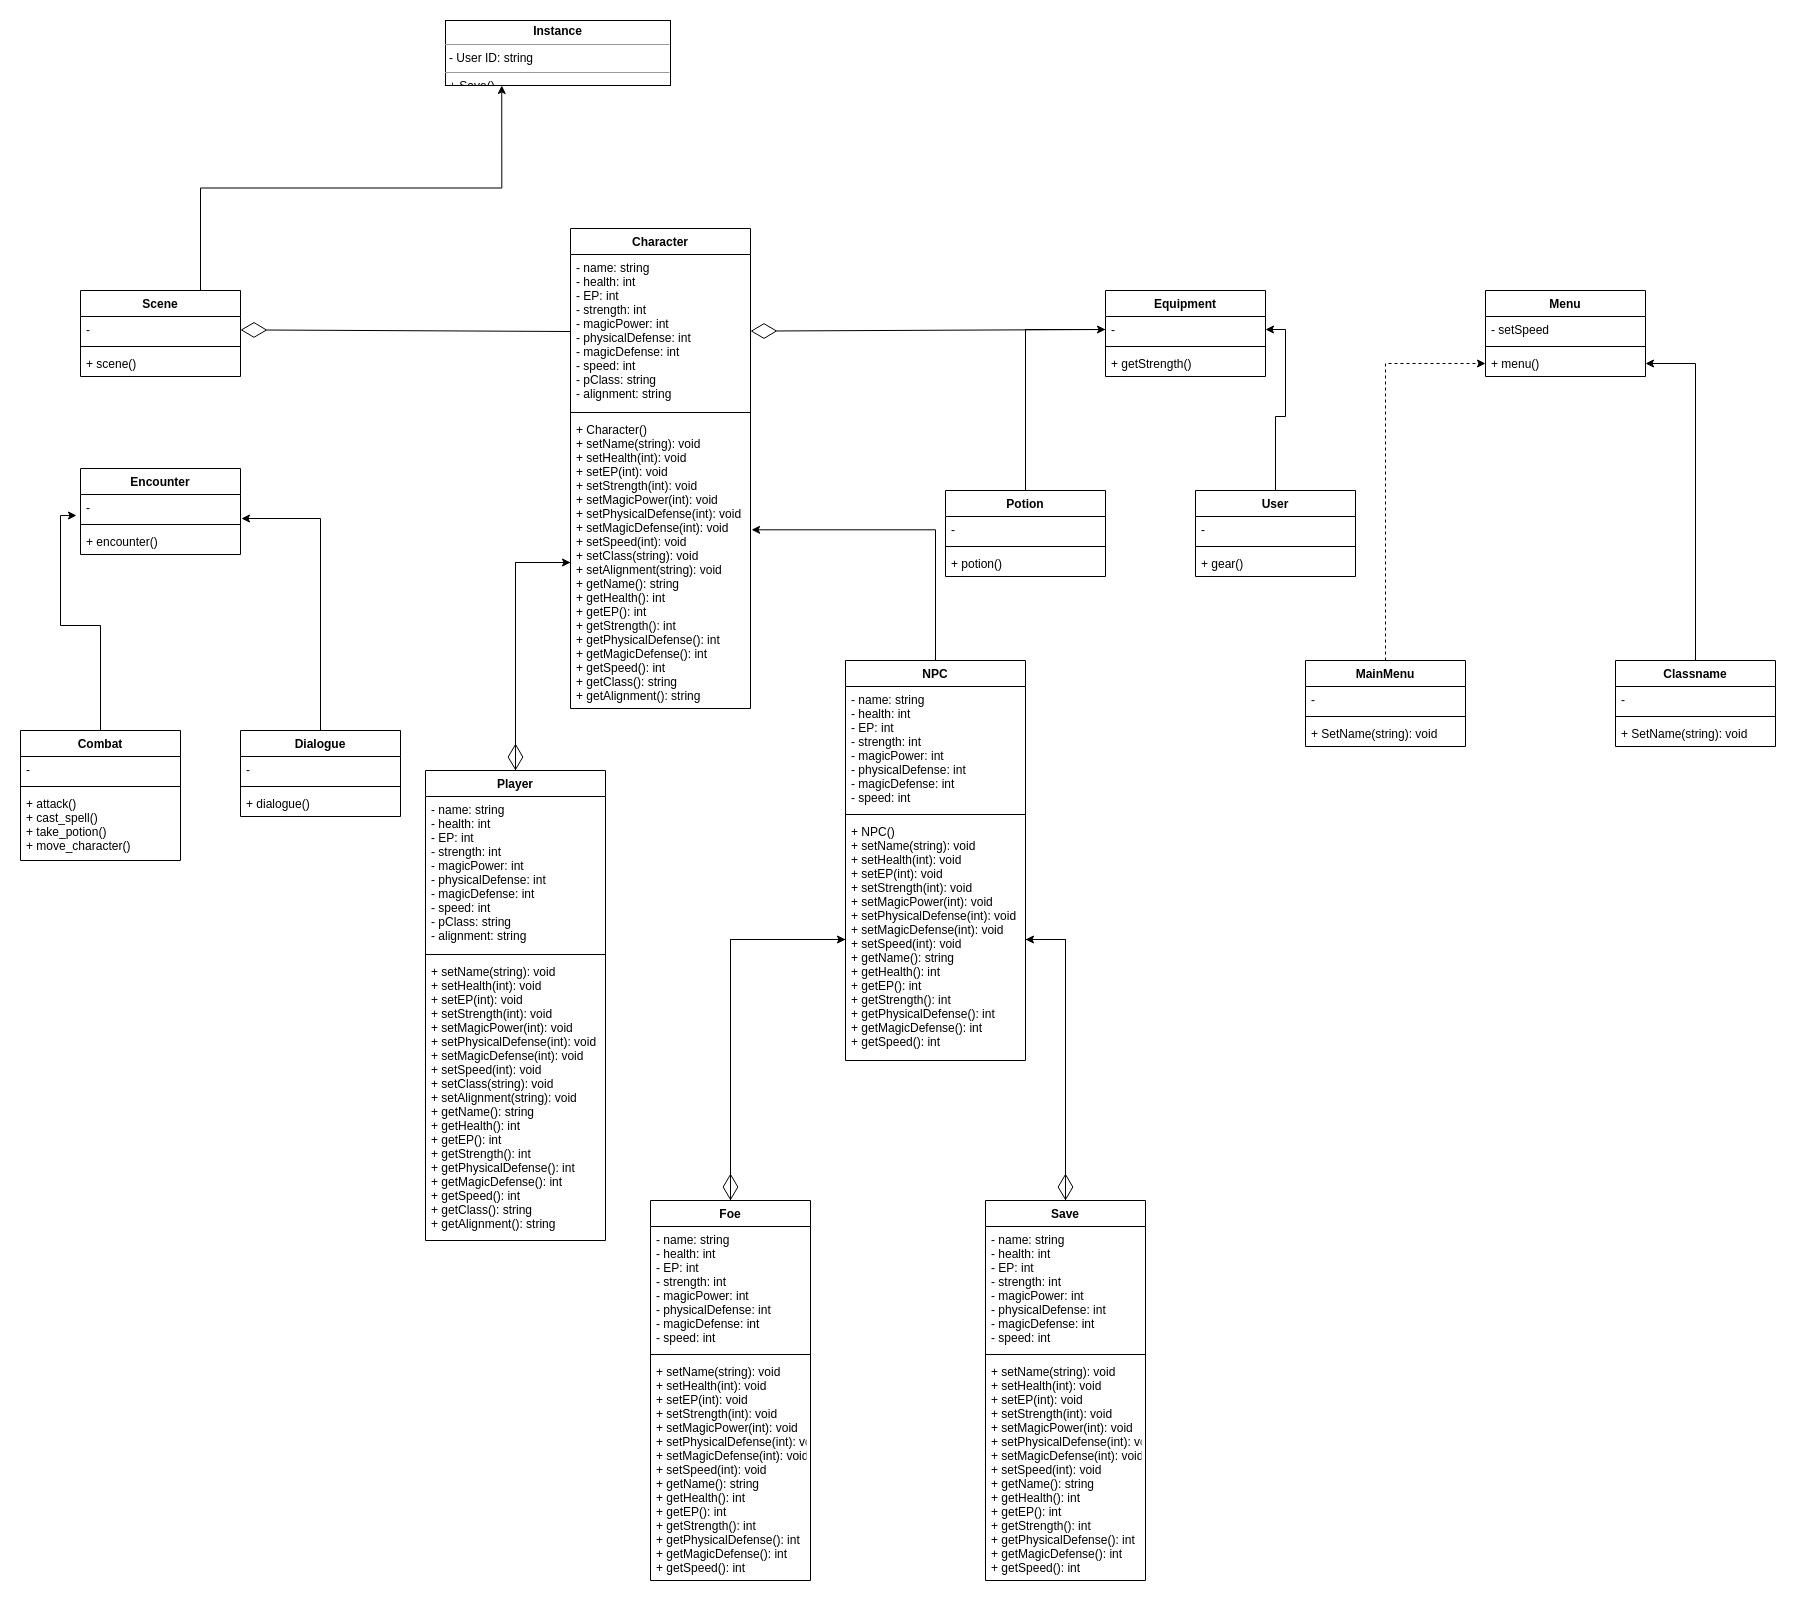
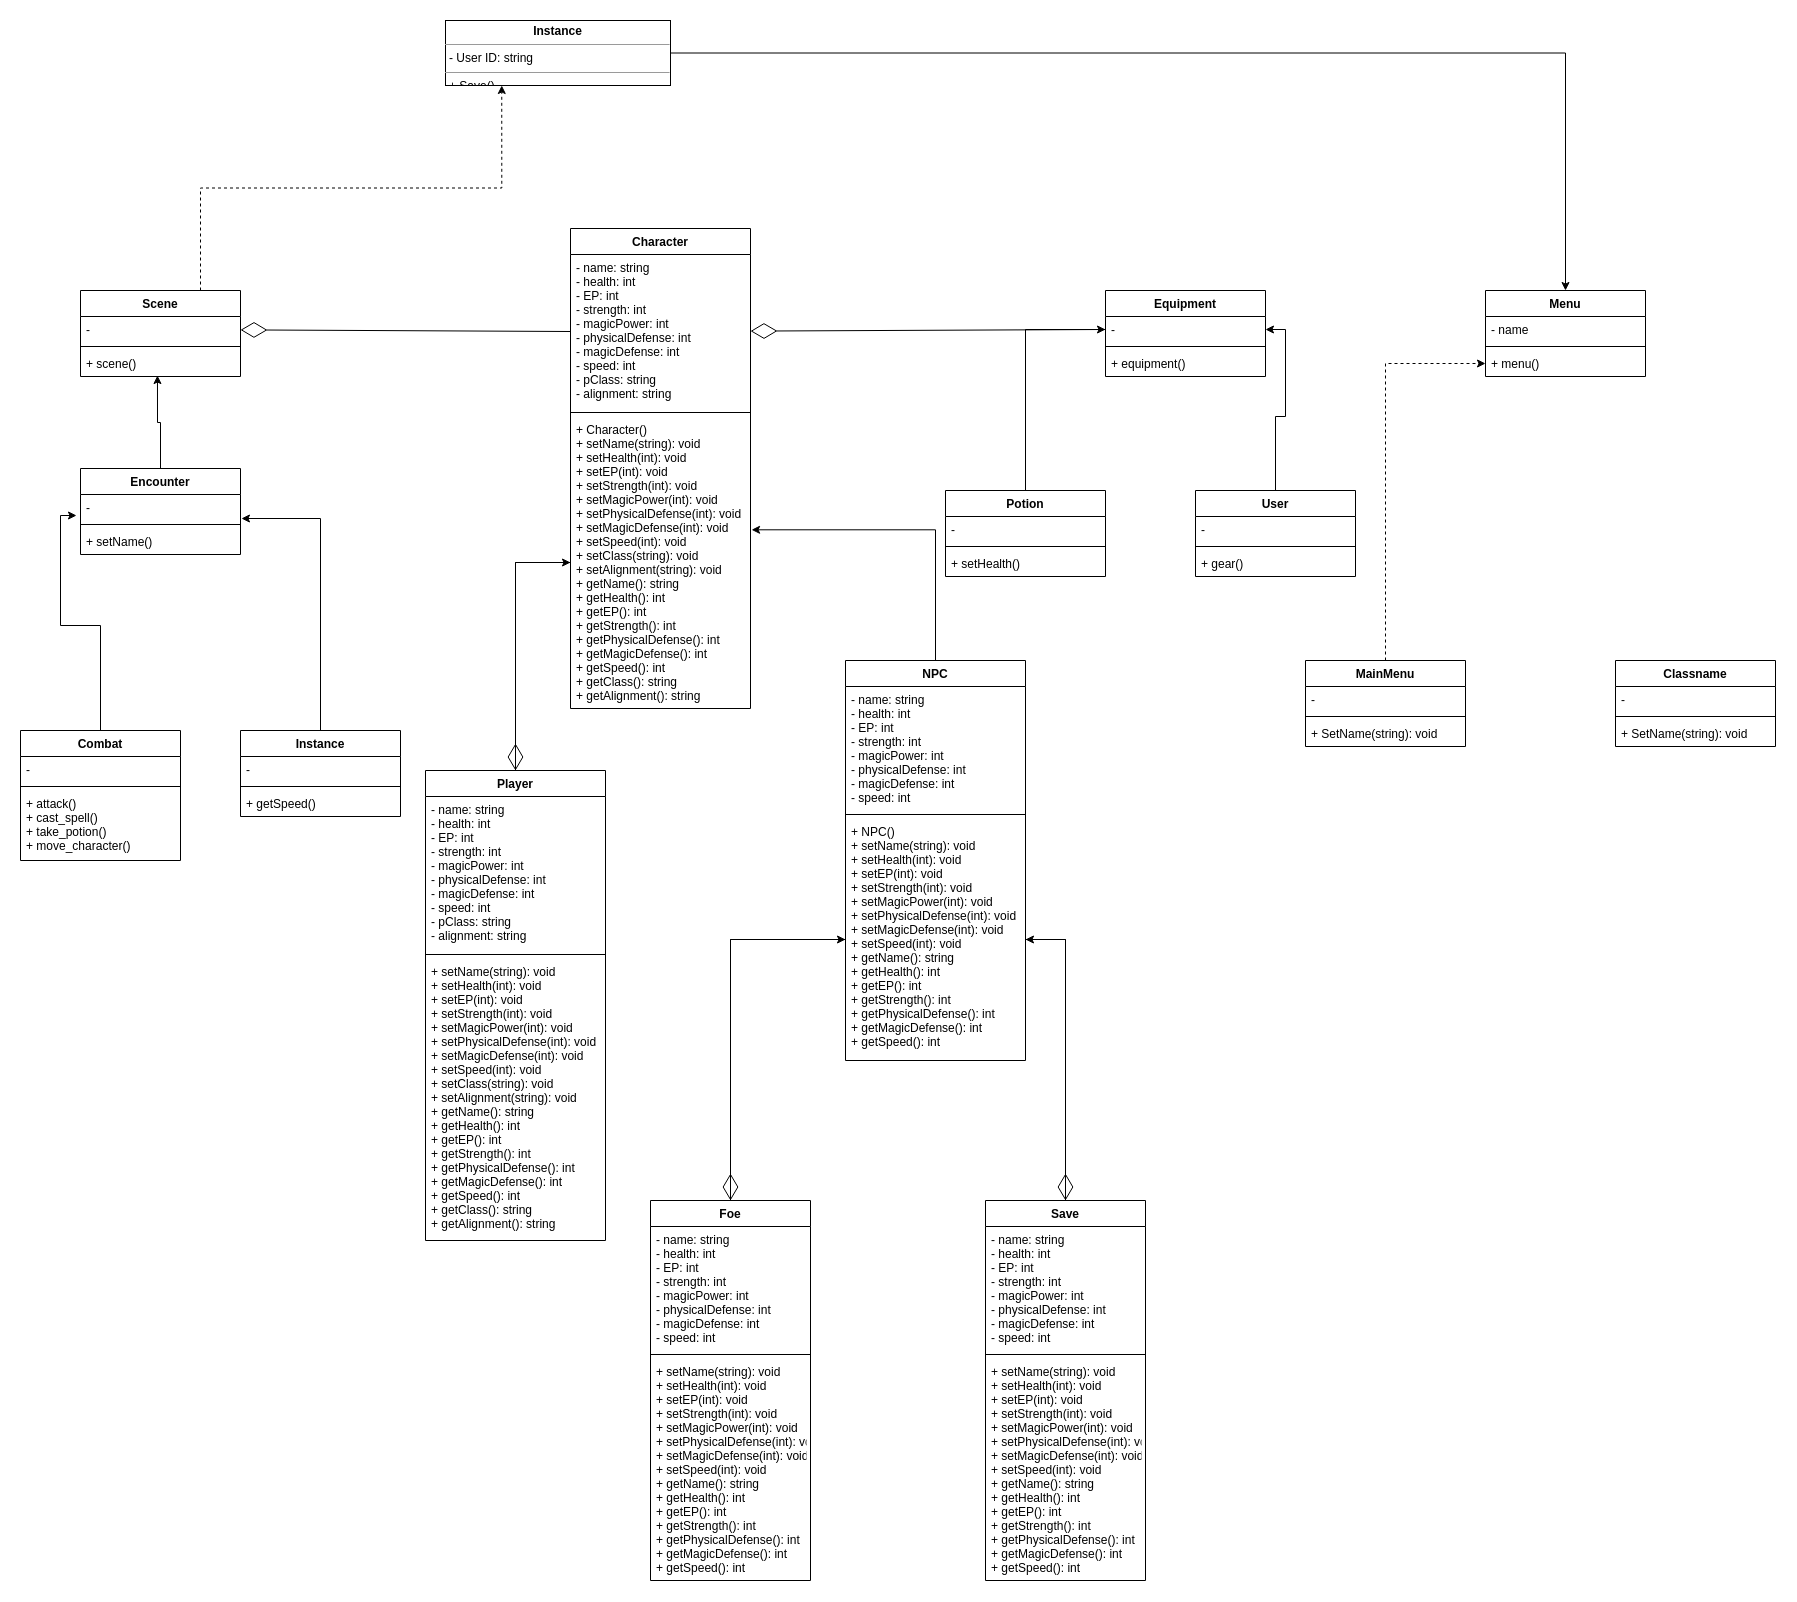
+ <mxCell id="60" style="edgeStyle=orthogonalEdgeStyle;rounded=0;orthogonalLoop=1;jettySize=auto;html=1;exitX=1;exitY=0.5;exitDx=0;exitDy=0;entryX=0.5;entryY=0;entryDx=0;entryDy=0;" edge="1" parent="1" source="61" target="67"><mxGeometry relative="1" as="geometry" /></mxCell>
- <mxCell id="31" style="edgeStyle=orthogonalEdgeStyle;rounded=0;orthogonalLoop=1;jettySize=auto;html=1;exitX=0.75;exitY=0;exitDx=0;exitDy=0;entryX=0.25;entryY=1;entryDx=0;entryDy=0;" parent="1" source="32" target="61" edge="1"><mxGeometry relative="1" as="geometry" /></mxCell>
+ <mxCell id="31" style="edgeStyle=orthogonalEdgeStyle;rounded=0;orthogonalLoop=1;jettySize=auto;html=1;exitX=0.75;exitY=0;exitDx=0;exitDy=0;entryX=0.25;entryY=1;entryDx=0;entryDy=0;dashed=1;" parent="1" source="32" target="61" edge="1"><mxGeometry relative="1" as="geometry" /></mxCell>
- <mxCell id="68" value="- setSpeed" style="text;strokeColor=none;fillColor=none;align=left;verticalAlign=top;spacingLeft=4;spacingRight=4;overflow=hidden;rotatable=0;points=[[0,0.5],[1,0.5]];portConstraint=eastwest;" vertex="1" parent="67"><mxGeometry y="26" width="160" height="26" as="geometry" /></mxCell>
+ <mxCell id="68" value="- name" style="text;strokeColor=none;fillColor=none;align=left;verticalAlign=top;spacingLeft=4;spacingRight=4;overflow=hidden;rotatable=0;points=[[0,0.5],[1,0.5]];portConstraint=eastwest;" vertex="1" parent="67"><mxGeometry y="26" width="160" height="26" as="geometry" /></mxCell>
- <mxCell id="49" value="+ getStrength()" style="text;strokeColor=none;fillColor=none;align=left;verticalAlign=top;spacingLeft=4;spacingRight=4;overflow=hidden;rotatable=0;points=[[0,0.5],[1,0.5]];portConstraint=eastwest;" parent="46" vertex="1"><mxGeometry y="60" width="160" height="26" as="geometry" /></mxCell>
+ <mxCell id="49" value="+ equipment()" style="text;strokeColor=none;fillColor=none;align=left;verticalAlign=top;spacingLeft=4;spacingRight=4;overflow=hidden;rotatable=0;points=[[0,0.5],[1,0.5]];portConstraint=eastwest;" parent="46" vertex="1"><mxGeometry y="60" width="160" height="26" as="geometry" /></mxCell>
+ <mxCell id="36" style="edgeStyle=orthogonalEdgeStyle;rounded=0;orthogonalLoop=1;jettySize=auto;html=1;exitX=0.5;exitY=0;exitDx=0;exitDy=0;entryX=0.481;entryY=0.962;entryDx=0;entryDy=0;entryPerimeter=0;" parent="1" source="37" target="35" edge="1"><mxGeometry relative="1" as="geometry"><Array as="points"><mxPoint x="160" y="422" /><mxPoint x="157" y="422" /></Array></mxGeometry></mxCell>
- <mxCell id="76" style="edgeStyle=orthogonalEdgeStyle;rounded=0;orthogonalLoop=1;jettySize=auto;html=1;exitX=0.5;exitY=0;exitDx=0;exitDy=0;entryX=1;entryY=0.5;entryDx=0;entryDy=0;" edge="1" parent="1" source="77" target="70"><mxGeometry relative="1" as="geometry" /></mxCell>
- <mxCell id="40" value="+ encounter()" style="text;strokeColor=none;fillColor=none;align=left;verticalAlign=top;spacingLeft=4;spacingRight=4;overflow=hidden;rotatable=0;points=[[0,0.5],[1,0.5]];portConstraint=eastwest;" parent="37" vertex="1"><mxGeometry y="60" width="160" height="26" as="geometry" /></mxCell>
+ <mxCell id="40" value="+ setName()" style="text;strokeColor=none;fillColor=none;align=left;verticalAlign=top;spacingLeft=4;spacingRight=4;overflow=hidden;rotatable=0;points=[[0,0.5],[1,0.5]];portConstraint=eastwest;" parent="37" vertex="1"><mxGeometry y="60" width="160" height="26" as="geometry" /></mxCell>
- <mxCell id="54" value="+ potion()" style="text;strokeColor=none;fillColor=none;align=left;verticalAlign=top;spacingLeft=4;spacingRight=4;overflow=hidden;rotatable=0;points=[[0,0.5],[1,0.5]];portConstraint=eastwest;" parent="51" vertex="1"><mxGeometry y="60" width="160" height="26" as="geometry" /></mxCell>
+ <mxCell id="54" value="+ setHealth()" style="text;strokeColor=none;fillColor=none;align=left;verticalAlign=top;spacingLeft=4;spacingRight=4;overflow=hidden;rotatable=0;points=[[0,0.5],[1,0.5]];portConstraint=eastwest;" parent="51" vertex="1"><mxGeometry y="60" width="160" height="26" as="geometry" /></mxCell>
- <mxCell id="42" value="Dialogue" style="swimlane;fontStyle=1;align=center;verticalAlign=top;childLayout=stackLayout;horizontal=1;startSize=26;horizontalStack=0;resizeParent=1;resizeParentMax=0;resizeLast=0;collapsible=1;marginBottom=0;" parent="1" vertex="1"><mxGeometry x="240" y="730" width="160" height="86" as="geometry" /></mxCell>
+ <mxCell id="42" value="Instance" style="swimlane;fontStyle=1;align=center;verticalAlign=top;childLayout=stackLayout;horizontal=1;startSize=26;horizontalStack=0;resizeParent=1;resizeParentMax=0;resizeLast=0;collapsible=1;marginBottom=0;" parent="1" vertex="1"><mxGeometry x="240" y="730" width="160" height="86" as="geometry" /></mxCell>
- <mxCell id="45" value="+ dialogue()" style="text;strokeColor=none;fillColor=none;align=left;verticalAlign=top;spacingLeft=4;spacingRight=4;overflow=hidden;rotatable=0;points=[[0,0.5],[1,0.5]];portConstraint=eastwest;" parent="42" vertex="1"><mxGeometry y="60" width="160" height="26" as="geometry" /></mxCell>
+ <mxCell id="45" value="+ getSpeed()" style="text;strokeColor=none;fillColor=none;align=left;verticalAlign=top;spacingLeft=4;spacingRight=4;overflow=hidden;rotatable=0;points=[[0,0.5],[1,0.5]];portConstraint=eastwest;" parent="42" vertex="1"><mxGeometry y="60" width="160" height="26" as="geometry" /></mxCell>
